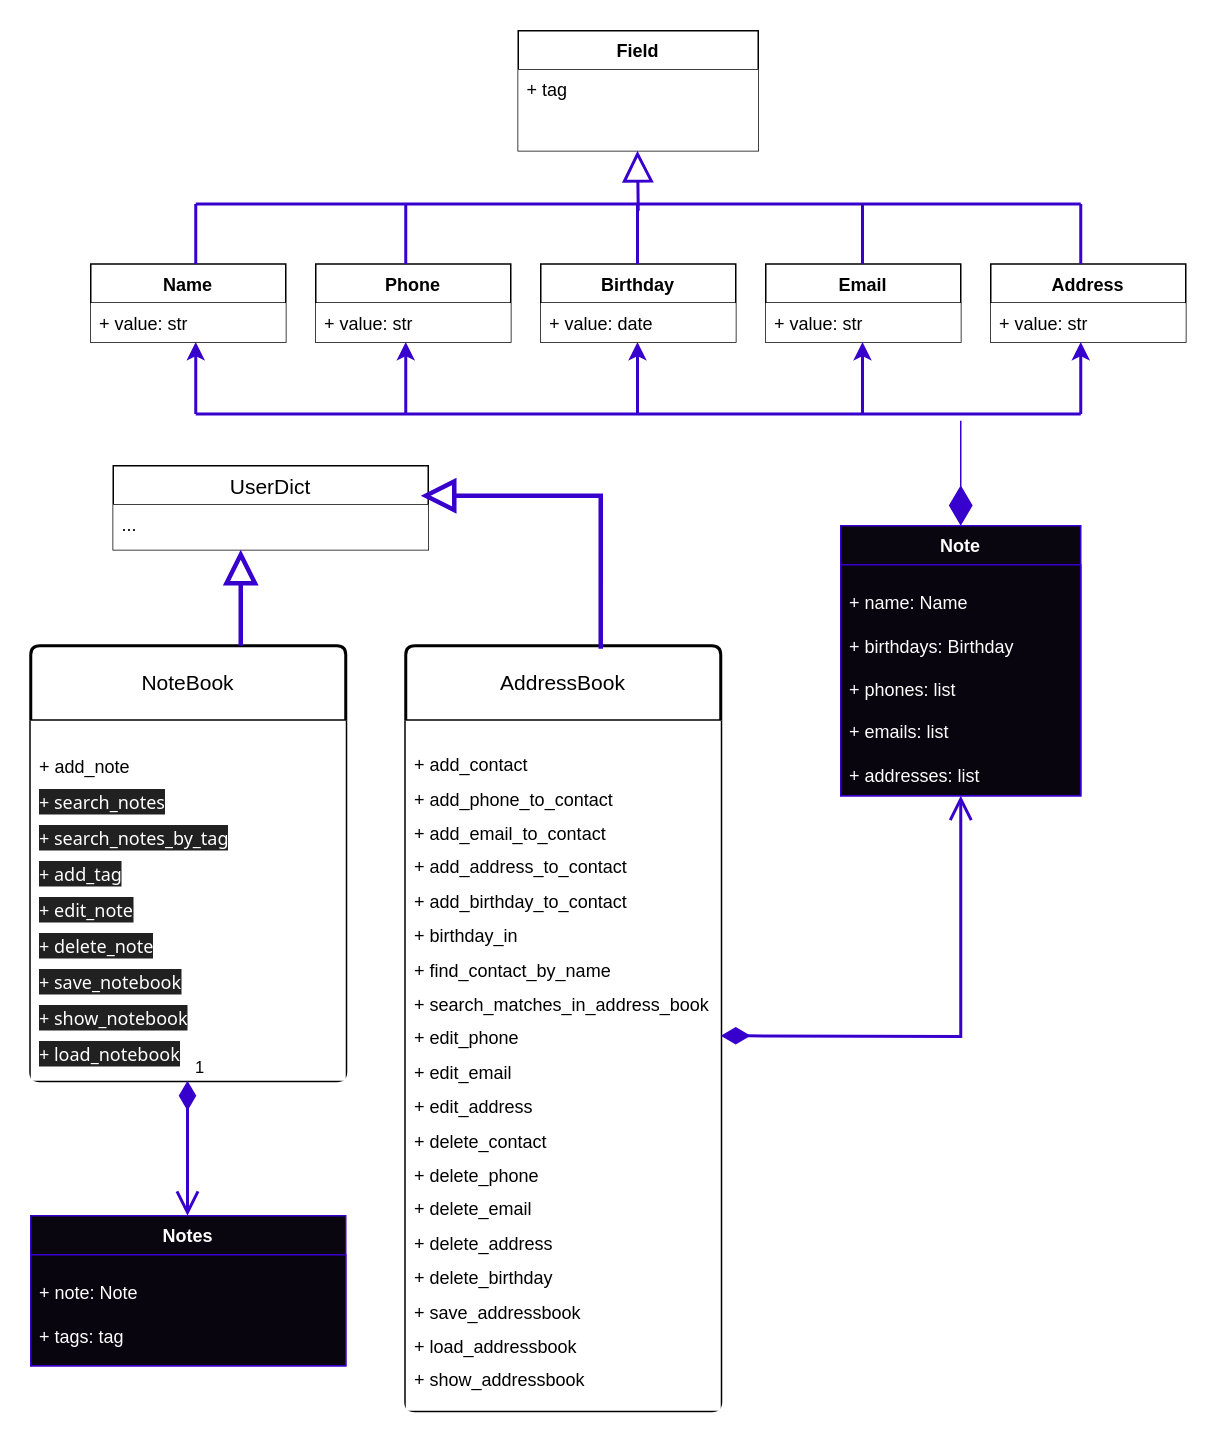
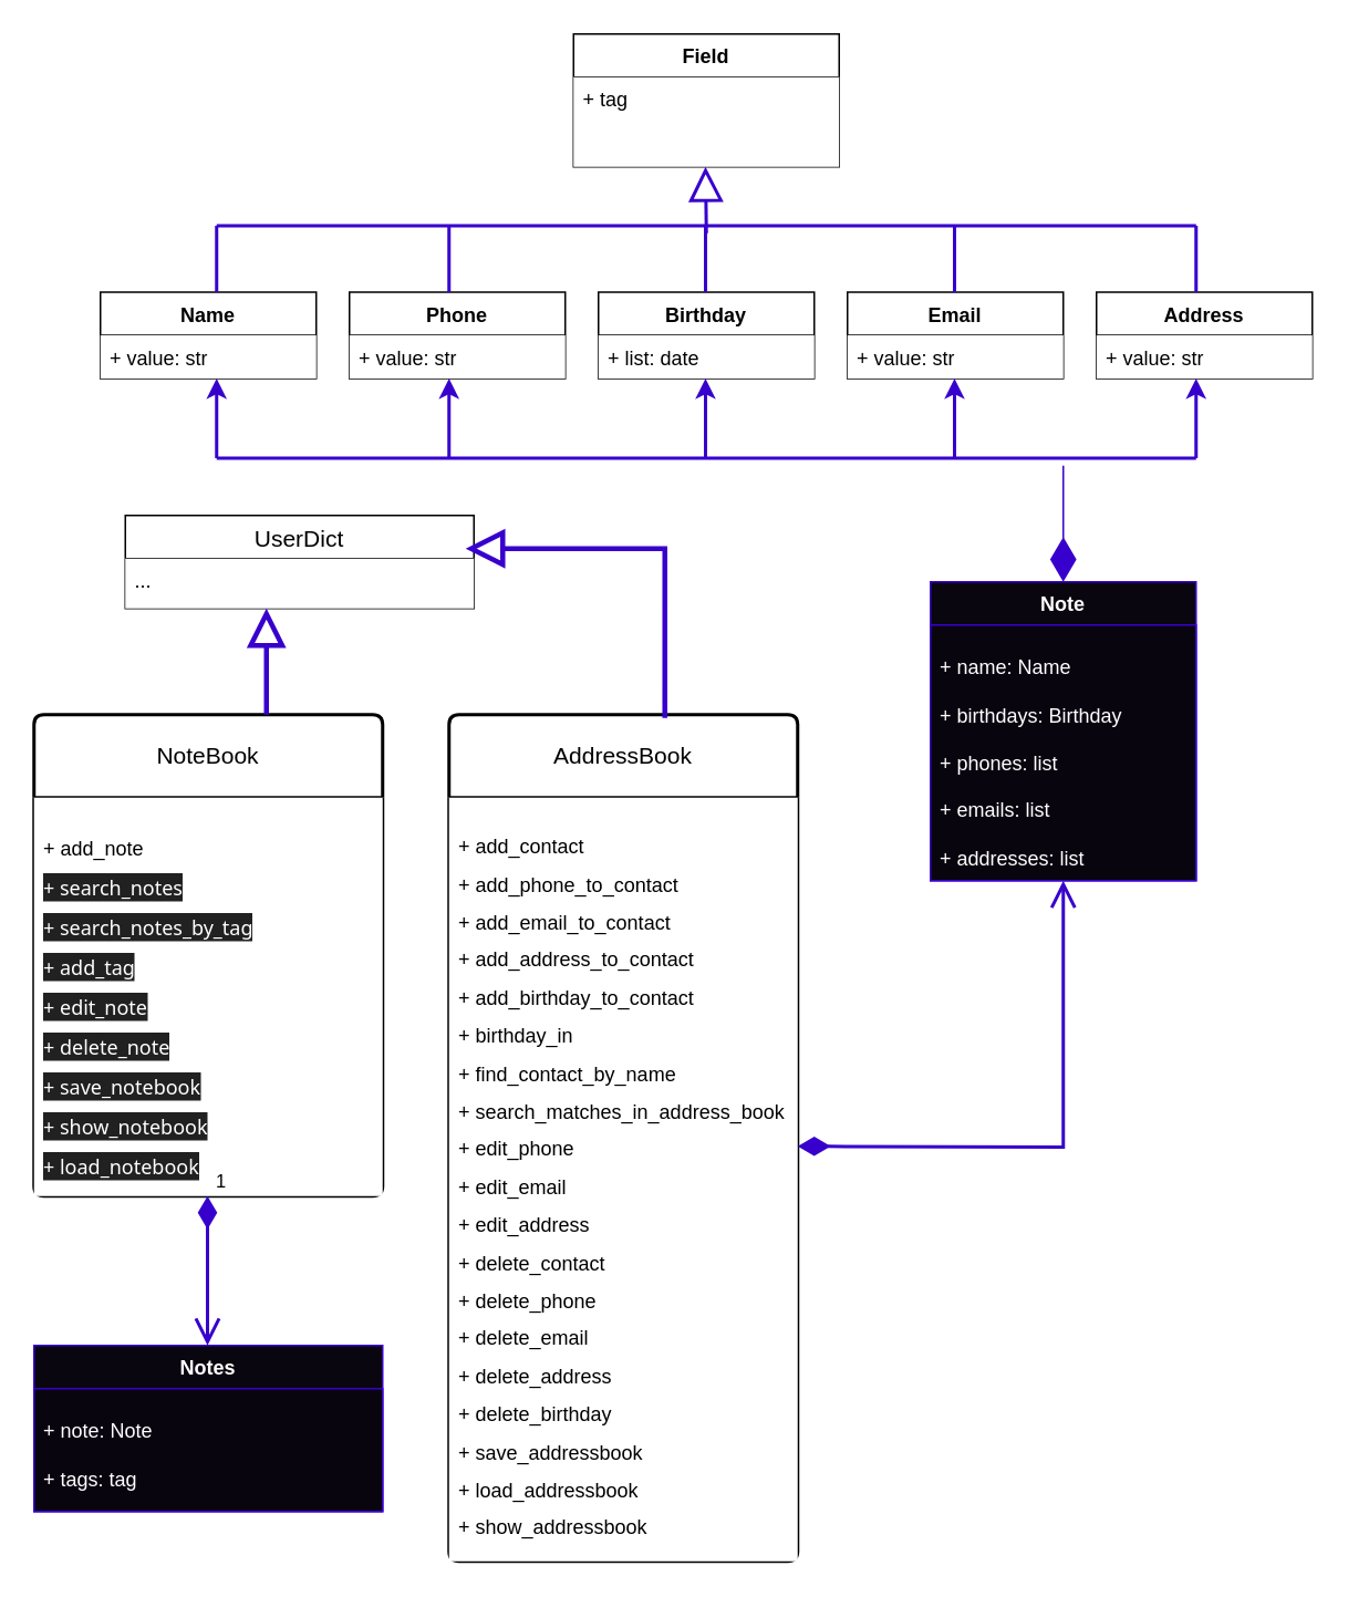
- <mxCell id="11" value="+ value: date" style="text;strokeColor=none;fillColor=default;align=left;verticalAlign=top;spacingLeft=4;spacingRight=4;overflow=hidden;rotatable=0;points=[[0,0.5],[1,0.5]];portConstraint=eastwest;whiteSpace=wrap;html=1;" vertex="1" parent="10"><mxGeometry y="26" width="130" height="26" as="geometry" /></mxCell>
+ <mxCell id="11" value="+ list: date" style="text;strokeColor=none;fillColor=default;align=left;verticalAlign=top;spacingLeft=4;spacingRight=4;overflow=hidden;rotatable=0;points=[[0,0.5],[1,0.5]];portConstraint=eastwest;whiteSpace=wrap;html=1;" vertex="1" parent="10"><mxGeometry y="26" width="130" height="26" as="geometry" /></mxCell>
